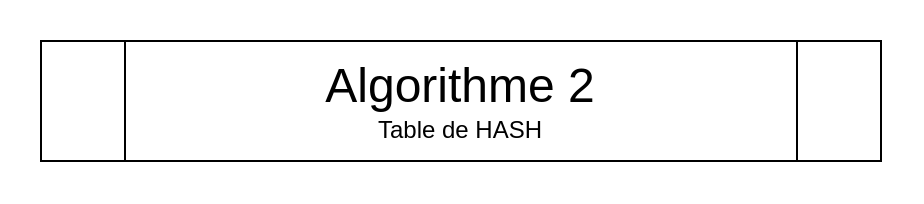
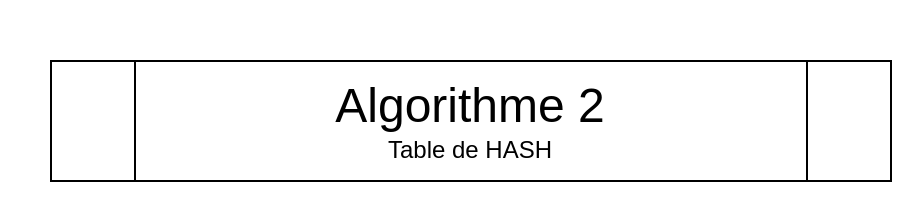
- <mxCell id="2" value="&lt;font style=&quot;font-size: 24px&quot;&gt;&lt;font style=&quot;font-size: 24px&quot;&gt;Algorithme &lt;/font&gt;2&lt;br&gt;&lt;/font&gt;Table de HASH" style="shape=process;whiteSpace=wrap;html=1;backgroundOutline=1;" vertex="1" parent="1"><mxGeometry x="20" y="20" width="420" height="60" as="geometry" /></mxCell>
+ <mxCell id="2" value="&lt;font style=&quot;font-size: 24px&quot;&gt;&lt;font style=&quot;font-size: 24px&quot;&gt;Algorithme &lt;/font&gt;2&lt;br&gt;&lt;/font&gt;Table de HASH" style="shape=process;whiteSpace=wrap;html=1;backgroundOutline=1;" vertex="1" parent="1"><mxGeometry x="25" y="30" width="420" height="60" as="geometry" /></mxCell>
